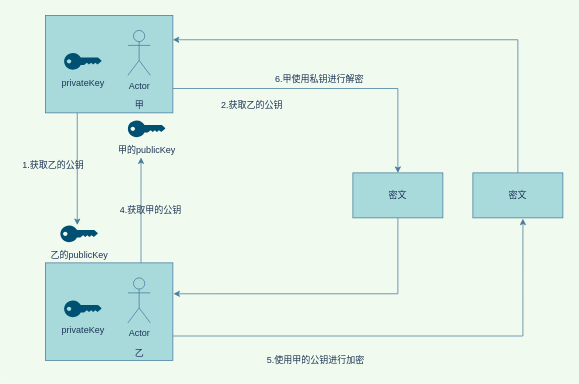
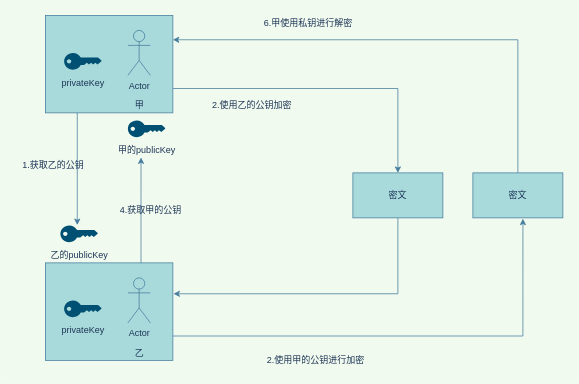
- <mxCell id="29" value="6.甲使用私钥进行解密" style="text;html=1;align=center;verticalAlign=middle;resizable=0;points=[];autosize=1;fontColor=#1D3557;" vertex="1" parent="1"><mxGeometry x="360" y="95" width="130" height="20" as="geometry" /></mxCell>
+ <mxCell id="29" value="6.甲使用私钥进行解密" style="text;html=1;align=center;verticalAlign=middle;resizable=0;points=[];autosize=1;fontColor=#1D3557;" vertex="1" parent="1"><mxGeometry x="345" y="20" width="130" height="20" as="geometry" /></mxCell>
- <mxCell id="24" value="2.获取乙的公钥" style="text;html=1;align=center;verticalAlign=middle;resizable=0;points=[];autosize=1;fontColor=#1D3557;" vertex="1" parent="1"><mxGeometry x="275" y="130" width="120" height="20" as="geometry" /></mxCell>
+ <mxCell id="24" value="2.使用乙的公钥加密" style="text;html=1;align=center;verticalAlign=middle;resizable=0;points=[];autosize=1;fontColor=#1D3557;" vertex="1" parent="1"><mxGeometry x="275" y="130" width="120" height="20" as="geometry" /></mxCell>
- <mxCell id="28" value="5.使用甲的公钥进行加密" style="text;html=1;align=center;verticalAlign=middle;resizable=0;points=[];autosize=1;fontColor=#1D3557;" vertex="1" parent="1"><mxGeometry x="345" y="470" width="150" height="20" as="geometry" /></mxCell>
+ <mxCell id="28" value="2.使用甲的公钥进行加密" style="text;html=1;align=center;verticalAlign=middle;resizable=0;points=[];autosize=1;fontColor=#1D3557;" vertex="1" parent="1"><mxGeometry x="345" y="470" width="150" height="20" as="geometry" /></mxCell>
